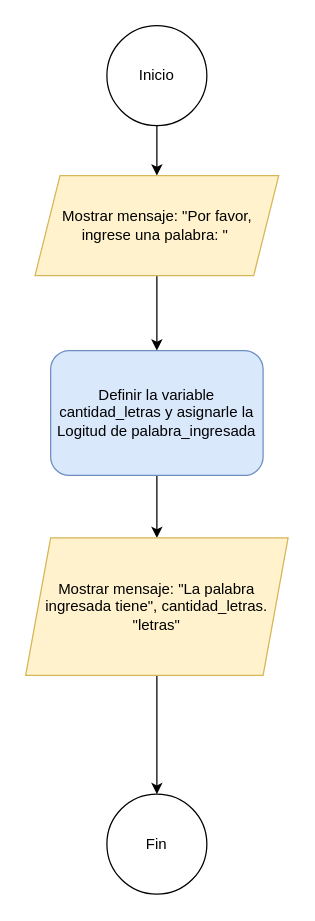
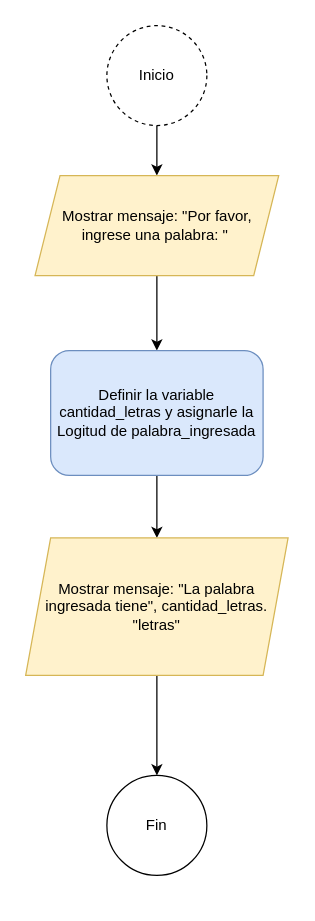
- <mxCell id="3" value="Inicio" style="ellipse;whiteSpace=wrap;html=1;aspect=fixed;" vertex="1" parent="1"><mxGeometry x="85" y="20" width="80" height="80" as="geometry" /></mxCell>
+ <mxCell id="3" value="Inicio" style="ellipse;whiteSpace=wrap;html=1;aspect=fixed;dashed=1;" vertex="1" parent="1"><mxGeometry x="85" y="20" width="80" height="80" as="geometry" /></mxCell>
- <mxCell id="10" value="Fin" style="ellipse;whiteSpace=wrap;html=1;rounded=0;shadow=0;" vertex="1" parent="1"><mxGeometry x="85" y="635" width="80" height="80" as="geometry" /></mxCell>
+ <mxCell id="10" value="Fin" style="ellipse;whiteSpace=wrap;html=1;rounded=0;shadow=0;" vertex="1" parent="1"><mxGeometry x="85" y="620" width="80" height="80" as="geometry" /></mxCell>
